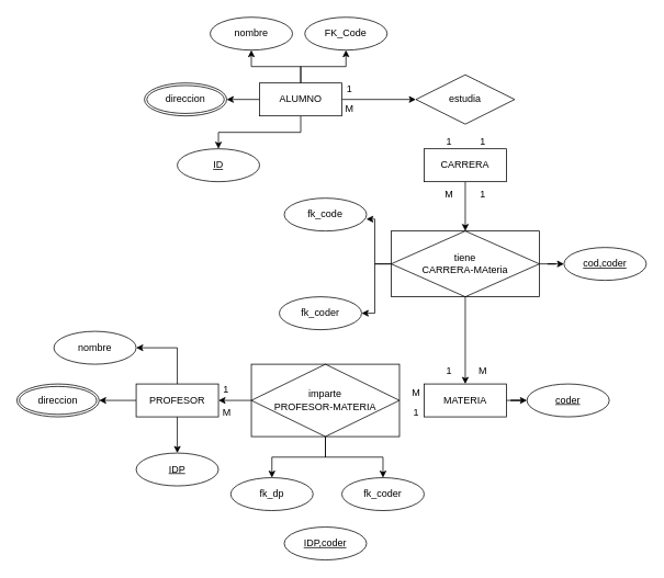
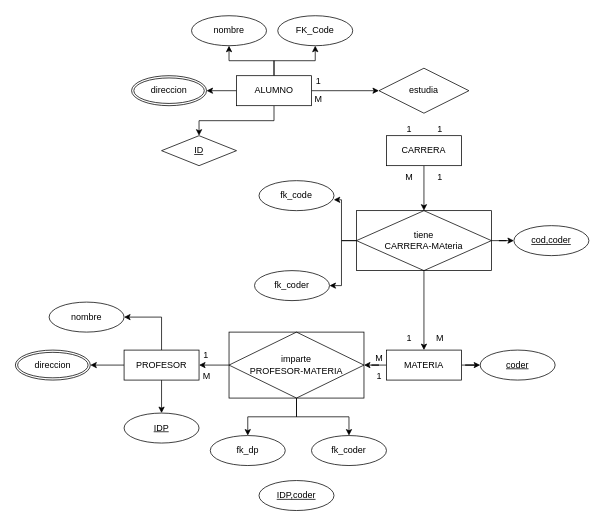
- <mxCell id="15" value="ID" style="ellipse;whiteSpace=wrap;html=1;align=center;fontStyle=4;" parent="1" vertex="1"><mxGeometry x="215" y="180" width="100" height="40" as="geometry" /></mxCell>
+ <mxCell id="15" value="ID" style="rhombus;whiteSpace=wrap;html=1;align=center;fontStyle=4;" parent="1" vertex="1"><mxGeometry x="215" y="180" width="100" height="40" as="geometry" /></mxCell>
+ <mxCell id="31" style="edgeStyle=orthogonalEdgeStyle;rounded=0;orthogonalLoop=1;jettySize=auto;html=1;entryX=1;entryY=0.5;entryDx=0;entryDy=0;" parent="1" source="33" target="37" edge="1"><mxGeometry relative="1" as="geometry" /></mxCell>
